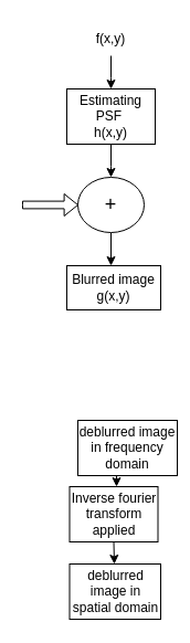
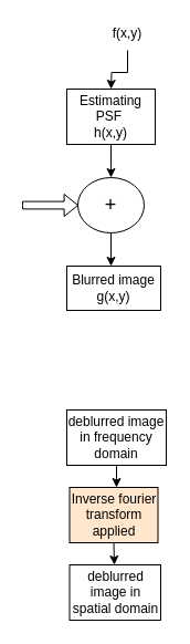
- <mxCell id="3" value="f(x,y)" style="text;strokeColor=none;align=center;fillColor=none;html=1;verticalAlign=middle;whiteSpace=wrap;rounded=0;" vertex="1" parent="1"><mxGeometry x="70" y="20" width="60" height="30" as="geometry" /></mxCell>
+ <mxCell id="3" value="f(x,y)" style="text;strokeColor=none;align=center;fillColor=none;html=1;verticalAlign=middle;whiteSpace=wrap;rounded=0;" vertex="1" parent="1"><mxGeometry x="85" y="15" width="60" height="30" as="geometry" /></mxCell>
- <mxCell id="11" value="deblurred image in frequency domain" style="rounded=0;whiteSpace=wrap;html=1;" vertex="1" parent="1"><mxGeometry x="70" y="380" width="90" height="50" as="geometry" /></mxCell>
+ <mxCell id="11" value="deblurred image in frequency domain" style="rounded=0;whiteSpace=wrap;html=1;" vertex="1" parent="1"><mxGeometry x="60" y="370" width="90" height="50" as="geometry" /></mxCell>
- <mxCell id="13" value="Inverse fourier transform applied" style="rounded=0;whiteSpace=wrap;html=1;" vertex="1" parent="1"><mxGeometry x="62.5" y="440" width="80" height="50" as="geometry" /></mxCell>
+ <mxCell id="13" value="Inverse fourier transform applied" style="rounded=0;whiteSpace=wrap;html=1;fillColor=#ffe6cc;" vertex="1" parent="1"><mxGeometry x="62.5" y="440" width="80" height="50" as="geometry" /></mxCell>
